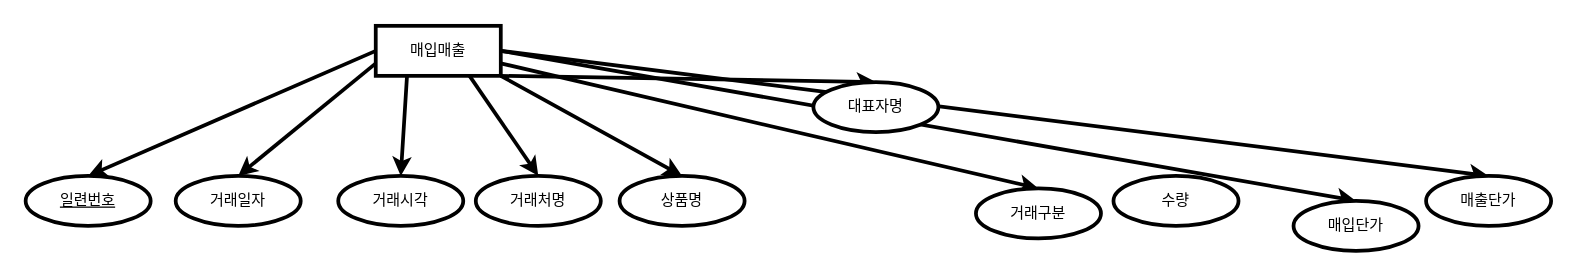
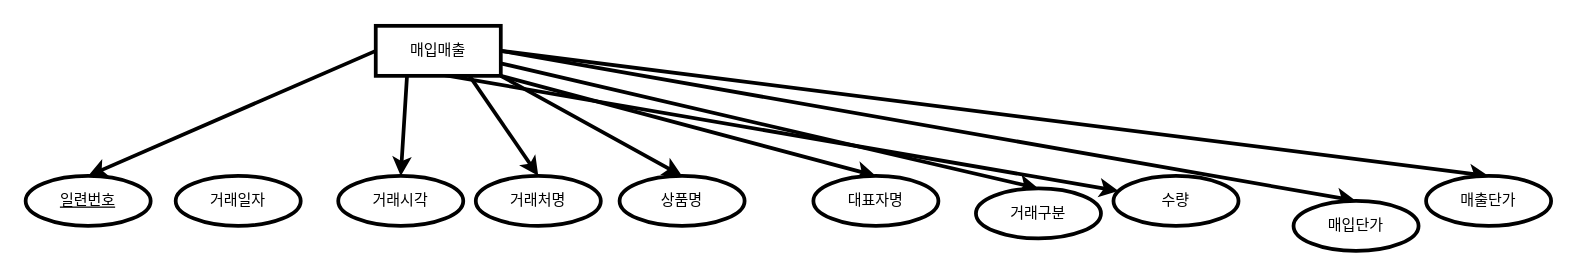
- <mxCell id="17" value="대표자명" style="ellipse;whiteSpace=wrap;html=1;align=center;strokeWidth=3;" parent="1" vertex="1"><mxGeometry x="650" y="65" width="100" height="40" as="geometry" /></mxCell>
+ <mxCell id="17" value="대표자명" style="ellipse;whiteSpace=wrap;html=1;align=center;strokeWidth=3;" parent="1" vertex="1"><mxGeometry x="650" y="140" width="100" height="40" as="geometry" /></mxCell>
- <mxCell id="3" style="rounded=0;orthogonalLoop=1;jettySize=auto;html=1;exitX=0;exitY=0.75;exitDx=0;exitDy=0;entryX=0.5;entryY=0;entryDx=0;entryDy=0;strokeWidth=3;" parent="1" source="11" target="13" edge="1"><mxGeometry relative="1" as="geometry" /></mxCell>
+ <mxCell id="3" style="rounded=0;orthogonalLoop=1;jettySize=auto;html=1;exitX=0;exitY=0.75;exitDx=0;exitDy=0;strokeWidth=3;" parent="1" source="11" target="18" edge="1"><mxGeometry relative="1" as="geometry" /></mxCell>
